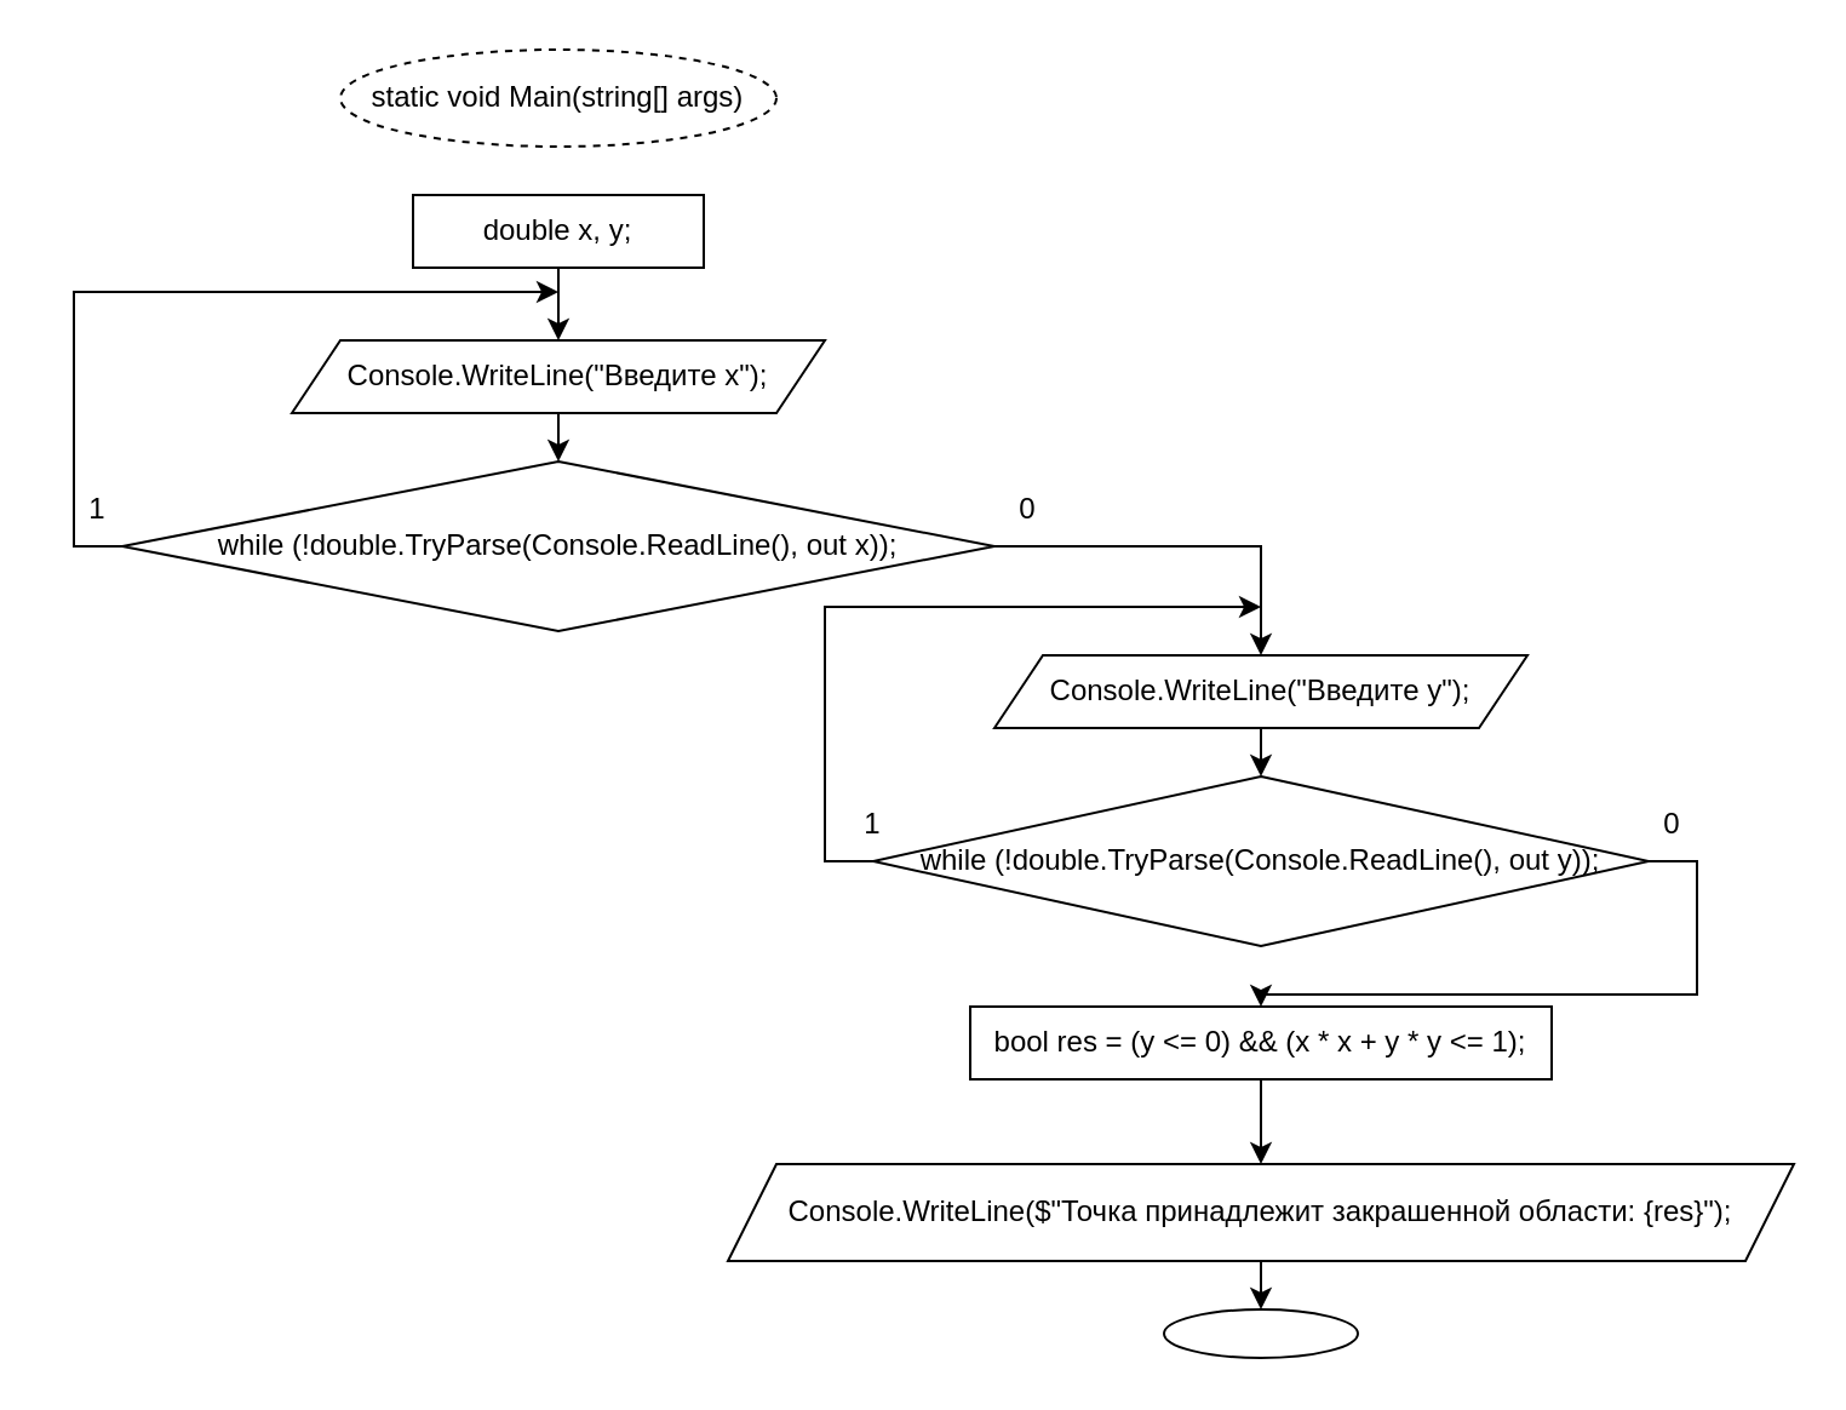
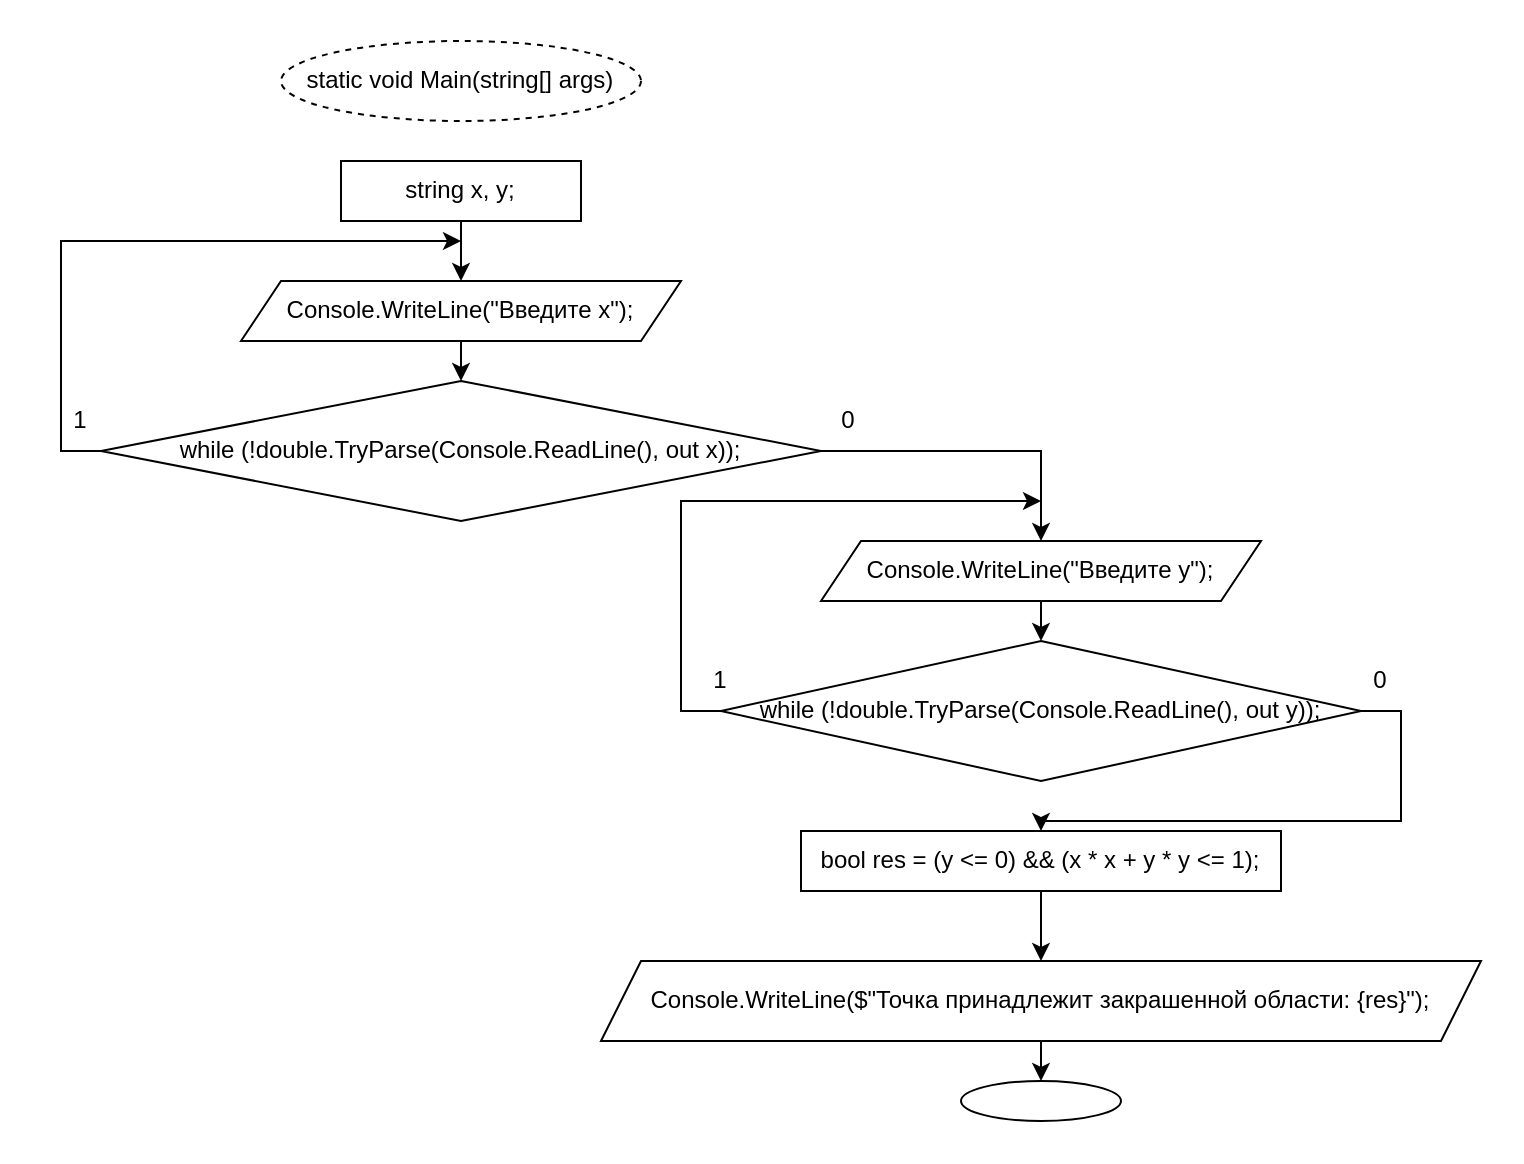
- <mxCell id="4" value="double x, y;" style="rounded=0;whiteSpace=wrap;html=1;" vertex="1" parent="1"><mxGeometry x="170" y="80" width="120" height="30" as="geometry" /></mxCell>
+ <mxCell id="4" value="string x, y;" style="rounded=0;whiteSpace=wrap;html=1;" vertex="1" parent="1"><mxGeometry x="170" y="80" width="120" height="30" as="geometry" /></mxCell>
